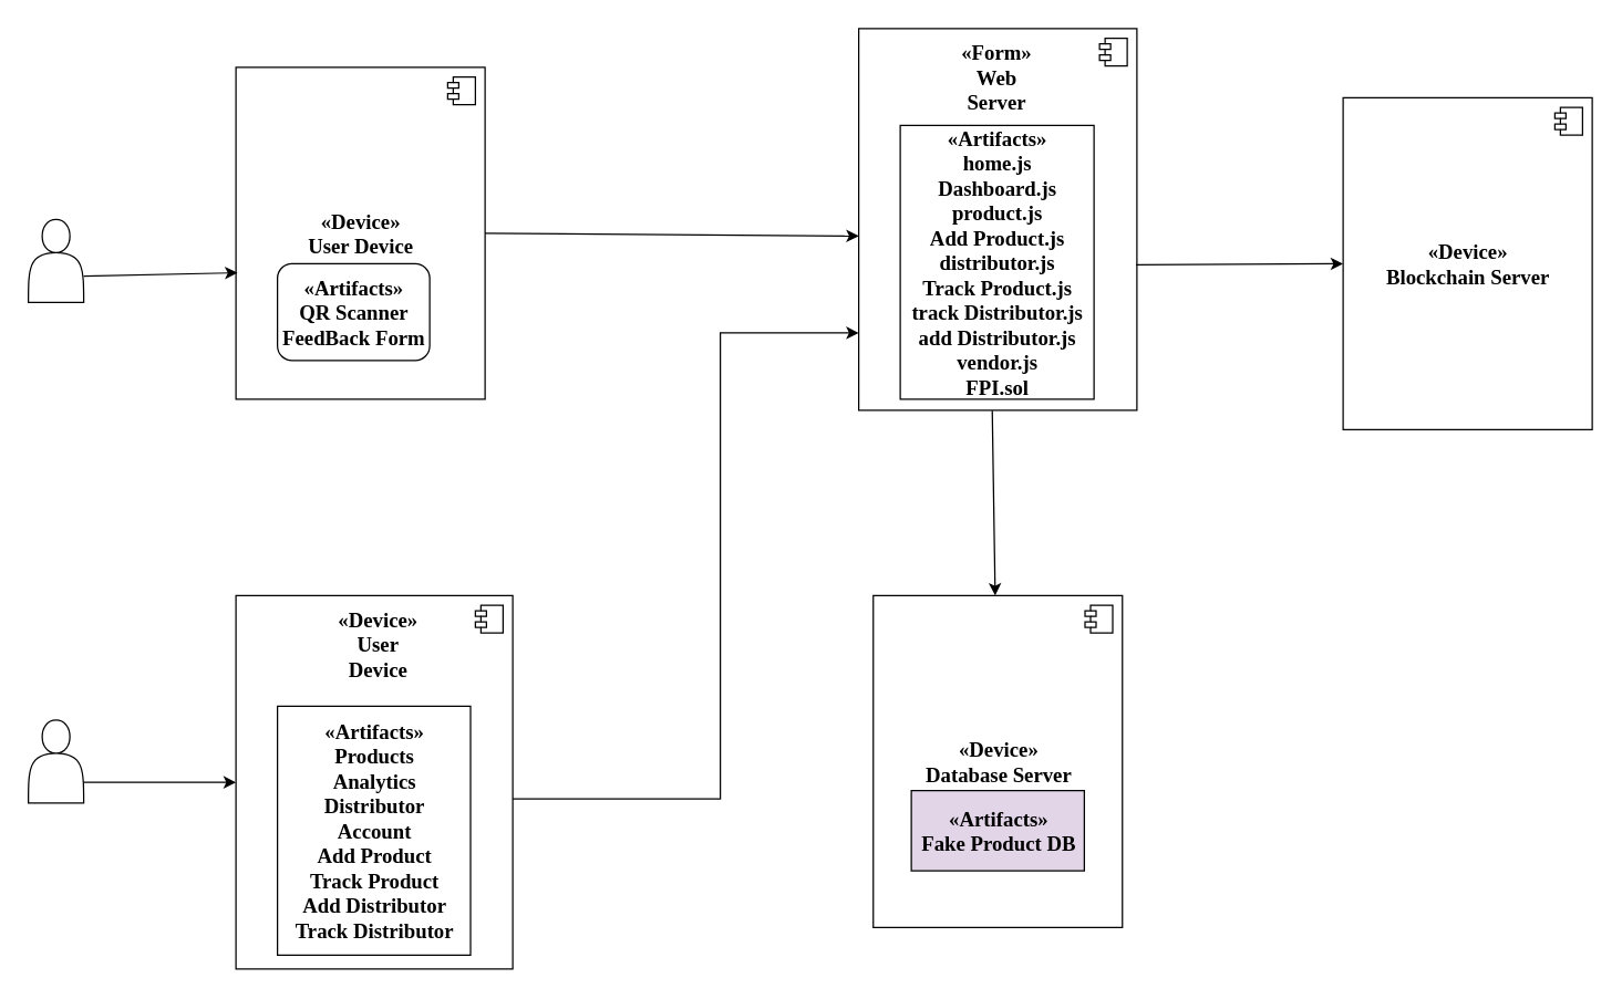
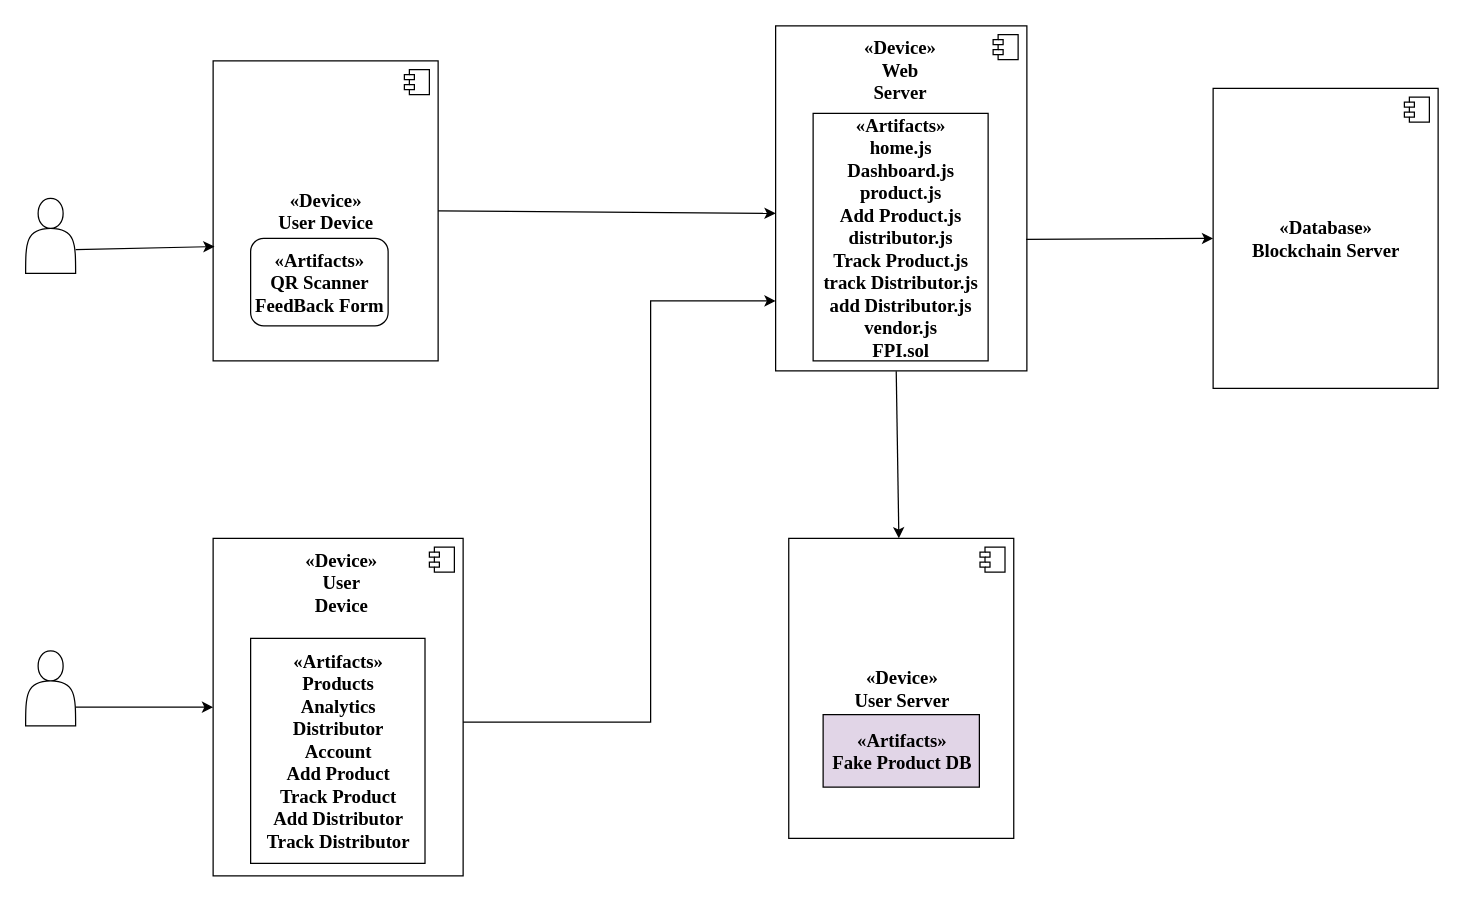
- <mxCell id="15" value="&lt;span style=&quot;font-size: 15px;&quot;&gt;«Form»&lt;/span&gt;&lt;br style=&quot;font-size: 15px;&quot;&gt;&lt;span style=&quot;font-size: 15px;&quot;&gt;&lt;span style=&quot;font-size: 15px;&quot;&gt;Web Server&lt;/span&gt;&lt;/span&gt;" style="text;html=1;strokeColor=none;fillColor=none;align=center;verticalAlign=middle;whiteSpace=wrap;rounded=0;fontStyle=1;fontSize=15;fontFamily=Times New Roman;" parent="1" vertex="1"><mxGeometry x="682.25" y="40" width="75.5" height="30" as="geometry" /></mxCell>
+ <mxCell id="15" value="&lt;span style=&quot;font-size: 15px;&quot;&gt;«Device»&lt;/span&gt;&lt;br style=&quot;font-size: 15px;&quot;&gt;&lt;span style=&quot;font-size: 15px;&quot;&gt;&lt;span style=&quot;font-size: 15px;&quot;&gt;Web Server&lt;/span&gt;&lt;/span&gt;" style="text;html=1;strokeColor=none;fillColor=none;align=center;verticalAlign=middle;whiteSpace=wrap;rounded=0;fontStyle=1;fontSize=15;fontFamily=Times New Roman;" parent="1" vertex="1"><mxGeometry x="682.25" y="40" width="75.5" height="30" as="geometry" /></mxCell>
- <mxCell id="23" value="«Device»&lt;br style=&quot;font-size: 15px;&quot;&gt;&lt;span style=&quot;font-size: 15px;&quot;&gt;Blockchain Server&lt;/span&gt;" style="html=1;dropTarget=0;fontStyle=1;fontSize=15;fontFamily=Times New Roman;" parent="1" vertex="1"><mxGeometry x="970" y="70" width="180" height="240" as="geometry" /></mxCell>
+ <mxCell id="23" value="«Database»&lt;br style=&quot;font-size: 15px;&quot;&gt;&lt;span style=&quot;font-size: 15px;&quot;&gt;Blockchain Server&lt;/span&gt;" style="html=1;dropTarget=0;fontStyle=1;fontSize=15;fontFamily=Times New Roman;" parent="1" vertex="1"><mxGeometry x="970" y="70" width="180" height="240" as="geometry" /></mxCell>
- <mxCell id="19" value="«Device»&lt;br style=&quot;font-size: 15px;&quot;&gt;&lt;span style=&quot;font-size: 15px;&quot;&gt;Database Server&lt;/span&gt;" style="html=1;dropTarget=0;fontStyle=1;fontSize=15;fontFamily=Times New Roman;" parent="1" vertex="1"><mxGeometry x="630.5" y="430" width="180" height="240" as="geometry" /></mxCell>
+ <mxCell id="19" value="«Device»&lt;br style=&quot;font-size: 15px;&quot;&gt;&lt;span style=&quot;font-size: 15px;&quot;&gt;User Server&lt;/span&gt;" style="html=1;dropTarget=0;fontStyle=1;fontSize=15;fontFamily=Times New Roman;" parent="1" vertex="1"><mxGeometry x="630.5" y="430" width="180" height="240" as="geometry" /></mxCell>
